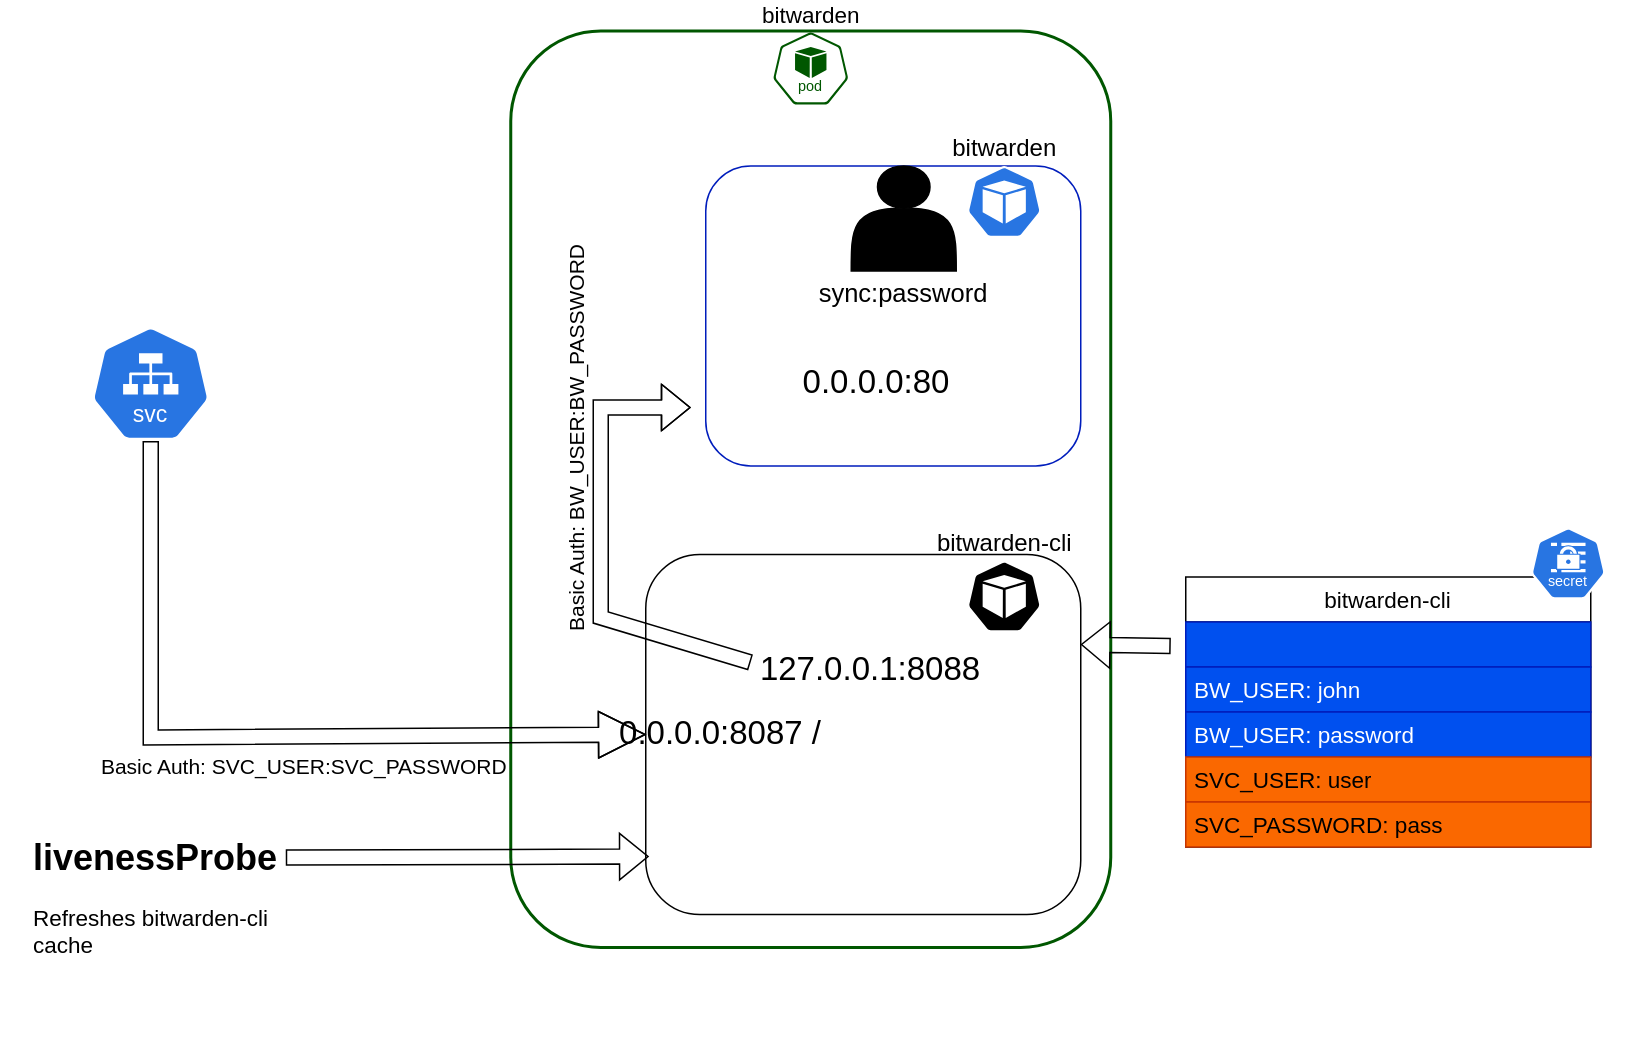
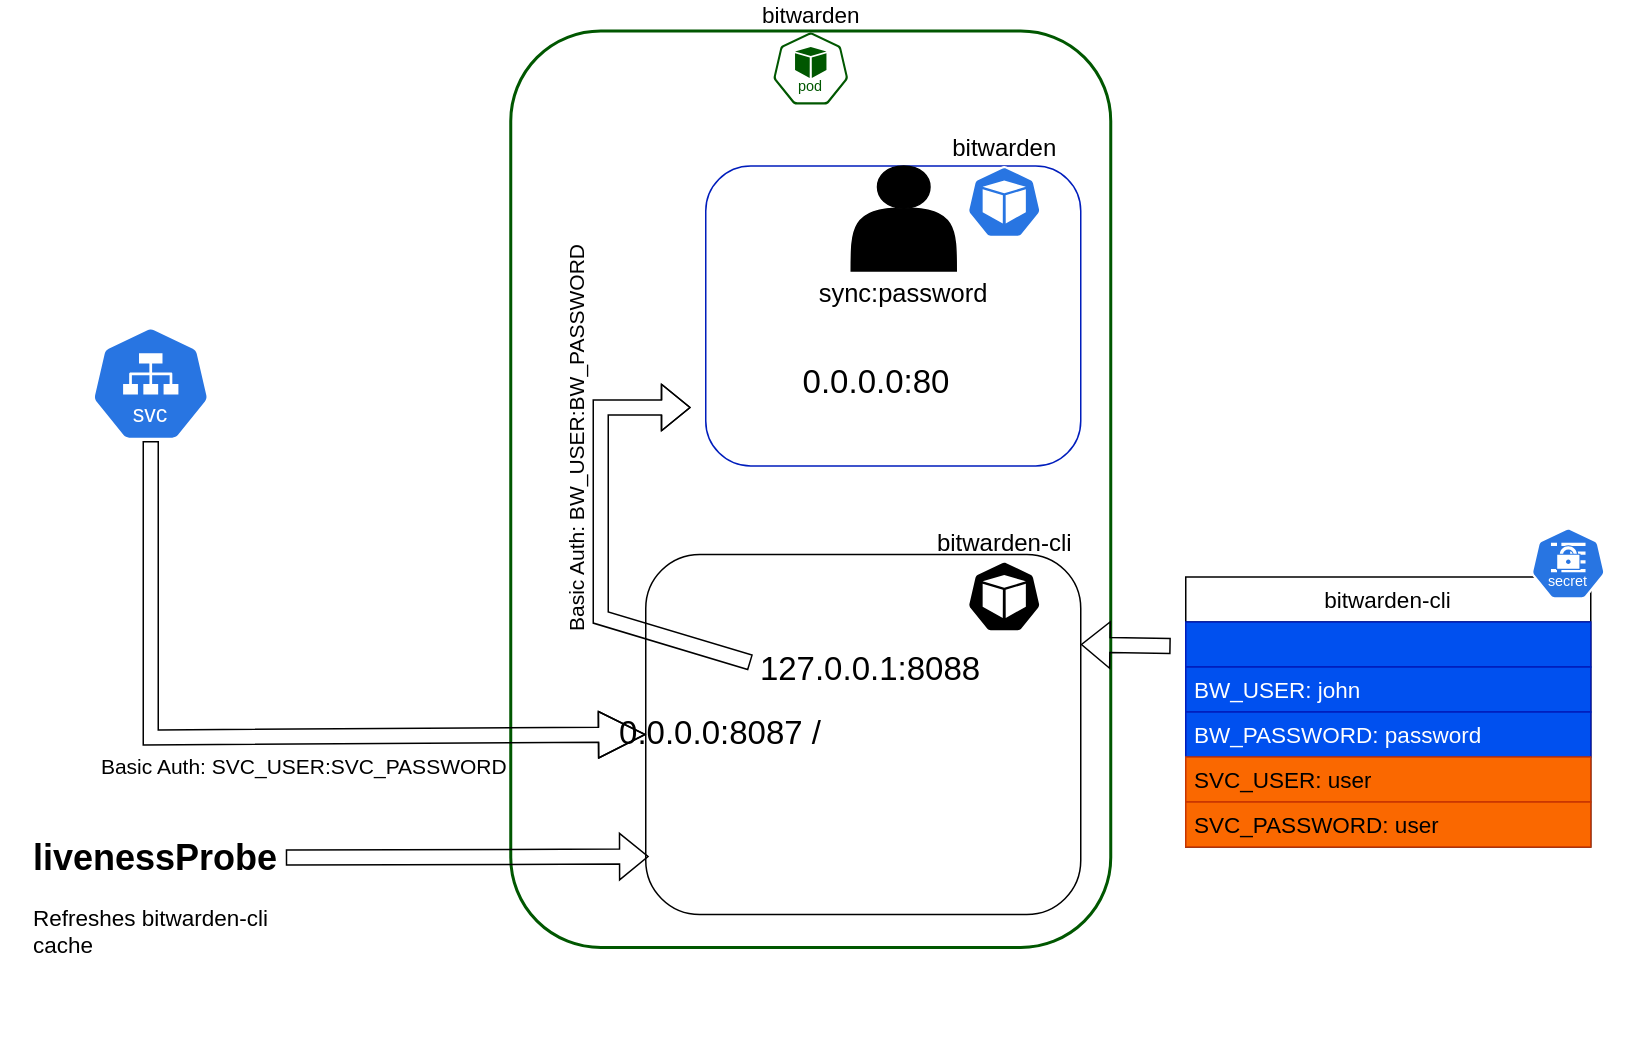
- <mxCell id="24" value="&lt;font style=&quot;font-size: 15px;&quot;&gt;BW_USER: password&lt;/font&gt;" style="text;strokeColor=#001DBC;fillColor=#0050ef;align=left;verticalAlign=middle;spacingLeft=4;spacingRight=4;overflow=hidden;points=[[0,0.5],[1,0.5]];portConstraint=eastwest;rotatable=0;whiteSpace=wrap;html=1;fontColor=#ffffff;" vertex="1" parent="21"><mxGeometry y="90" width="270" height="30" as="geometry" /></mxCell>
+ <mxCell id="24" value="&lt;font style=&quot;font-size: 15px;&quot;&gt;BW_PASSWORD: password&lt;/font&gt;" style="text;strokeColor=#001DBC;fillColor=#0050ef;align=left;verticalAlign=middle;spacingLeft=4;spacingRight=4;overflow=hidden;points=[[0,0.5],[1,0.5]];portConstraint=eastwest;rotatable=0;whiteSpace=wrap;html=1;fontColor=#ffffff;" vertex="1" parent="21"><mxGeometry y="90" width="270" height="30" as="geometry" /></mxCell>
- <mxCell id="26" value="&lt;font style=&quot;font-size: 15px;&quot;&gt;SVC_PASSWORD: pass&lt;/font&gt;" style="text;strokeColor=#C73500;fillColor=#fa6800;align=left;verticalAlign=middle;spacingLeft=4;spacingRight=4;overflow=hidden;points=[[0,0.5],[1,0.5]];portConstraint=eastwest;rotatable=0;whiteSpace=wrap;html=1;fontColor=#000000;" vertex="1" parent="21"><mxGeometry y="150" width="270" height="30" as="geometry" /></mxCell>
+ <mxCell id="26" value="&lt;font style=&quot;font-size: 15px;&quot;&gt;SVC_PASSWORD: user&lt;/font&gt;" style="text;strokeColor=#C73500;fillColor=#fa6800;align=left;verticalAlign=middle;spacingLeft=4;spacingRight=4;overflow=hidden;points=[[0,0.5],[1,0.5]];portConstraint=eastwest;rotatable=0;whiteSpace=wrap;html=1;fontColor=#000000;" vertex="1" parent="21"><mxGeometry y="150" width="270" height="30" as="geometry" /></mxCell>
